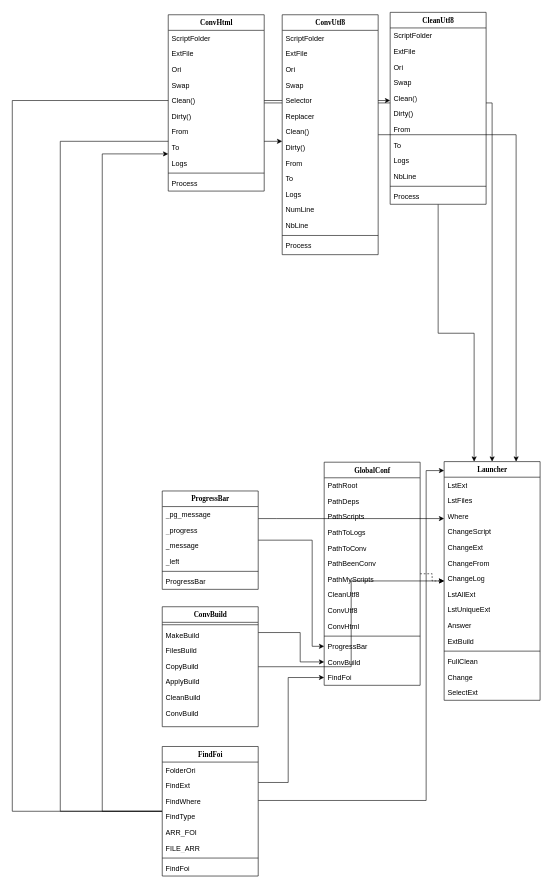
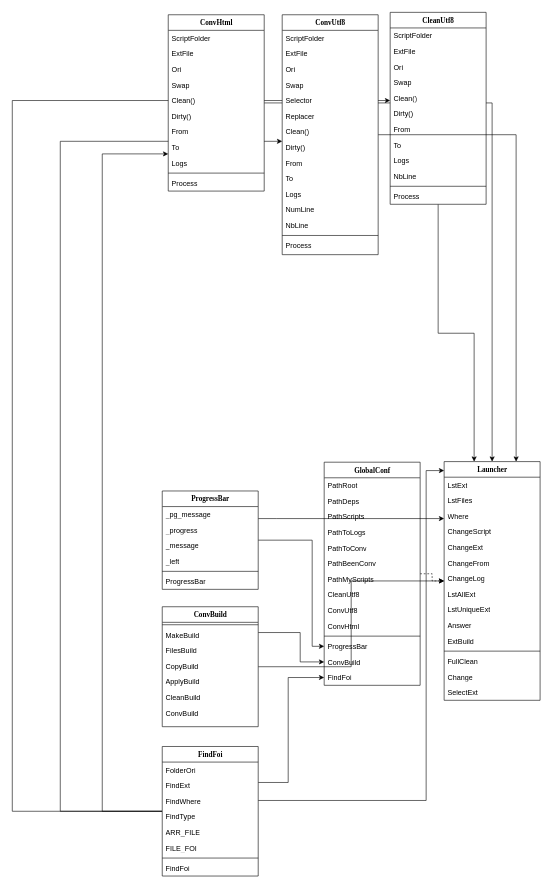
- <mxCell id="44" value="ARR_FOI" style="text;html=1;strokeColor=none;fillColor=none;align=left;verticalAlign=top;spacingLeft=4;spacingRight=4;whiteSpace=wrap;overflow=hidden;rotatable=0;points=[[0,0.5],[1,0.5]];portConstraint=eastwest;" vertex="1" parent="39"><mxGeometry y="130" width="160" height="26" as="geometry" /></mxCell>
+ <mxCell id="44" value="ARR_FILE" style="text;html=1;strokeColor=none;fillColor=none;align=left;verticalAlign=top;spacingLeft=4;spacingRight=4;whiteSpace=wrap;overflow=hidden;rotatable=0;points=[[0,0.5],[1,0.5]];portConstraint=eastwest;" vertex="1" parent="39"><mxGeometry y="130" width="160" height="26" as="geometry" /></mxCell>
- <mxCell id="45" value="FILE_ARR" style="text;html=1;strokeColor=none;fillColor=none;align=left;verticalAlign=top;spacingLeft=4;spacingRight=4;whiteSpace=wrap;overflow=hidden;rotatable=0;points=[[0,0.5],[1,0.5]];portConstraint=eastwest;" vertex="1" parent="39"><mxGeometry y="156" width="160" height="26" as="geometry" /></mxCell>
+ <mxCell id="45" value="FILE_FOI" style="text;html=1;strokeColor=none;fillColor=none;align=left;verticalAlign=top;spacingLeft=4;spacingRight=4;whiteSpace=wrap;overflow=hidden;rotatable=0;points=[[0,0.5],[1,0.5]];portConstraint=eastwest;" vertex="1" parent="39"><mxGeometry y="156" width="160" height="26" as="geometry" /></mxCell>
